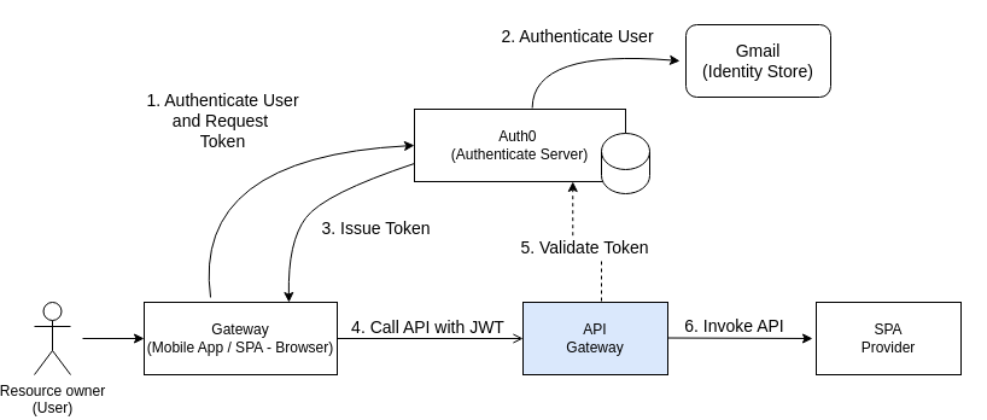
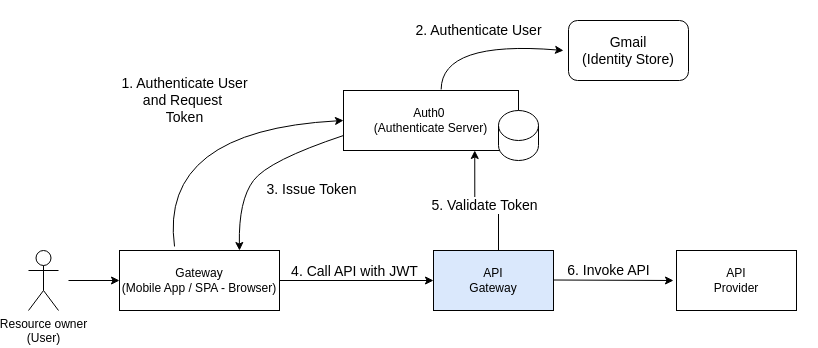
- <mxCell id="2" value="&lt;font style=&quot;font-size: 14px&quot;&gt;5. Validate Token&lt;/font&gt;" style="edgeStyle=orthogonalEdgeStyle;rounded=0;orthogonalLoop=1;jettySize=auto;html=1;entryX=0.75;entryY=1;entryDx=0;entryDy=0;exitX=0.5;exitY=0;exitDx=0;exitDy=0;dashed=1;" edge="1" parent="1" source="7" target="3"><mxGeometry relative="1" as="geometry"><mxPoint x="590" y="210" as="sourcePoint" /><Array as="points"><mxPoint x="490" y="205" /><mxPoint x="466" y="205" /></Array></mxGeometry></mxCell>
+ <mxCell id="2" value="&lt;font style=&quot;font-size: 14px&quot;&gt;5. Validate Token&lt;/font&gt;" style="edgeStyle=orthogonalEdgeStyle;rounded=0;orthogonalLoop=1;jettySize=auto;html=1;entryX=0.75;entryY=1;entryDx=0;entryDy=0;exitX=0.5;exitY=0;exitDx=0;exitDy=0;" edge="1" parent="1" source="7" target="3"><mxGeometry relative="1" as="geometry"><mxPoint x="590" y="210" as="sourcePoint" /><Array as="points"><mxPoint x="490" y="205" /><mxPoint x="466" y="205" /></Array></mxGeometry></mxCell>
- <mxCell id="13" value="" style="endArrow=open;html=1;rounded=0;entryX=0;entryY=0.5;entryDx=0;entryDy=0;exitX=1;exitY=0.5;exitDx=0;exitDy=0;" edge="1" parent="1" source="5" target="7"><mxGeometry width="50" height="50" relative="1" as="geometry"><mxPoint x="310" y="279.5" as="sourcePoint" /><mxPoint x="400" y="279.5" as="targetPoint" /></mxGeometry></mxCell>
+ <mxCell id="13" value="" style="endArrow=classic;html=1;rounded=0;entryX=0;entryY=0.5;entryDx=0;entryDy=0;exitX=1;exitY=0.5;exitDx=0;exitDy=0;" edge="1" parent="1" source="5" target="7"><mxGeometry width="50" height="50" relative="1" as="geometry"><mxPoint x="310" y="279.5" as="sourcePoint" /><mxPoint x="400" y="279.5" as="targetPoint" /></mxGeometry></mxCell>
- <mxCell id="15" value="SPA&lt;br&gt;Provider" style="rounded=0;whiteSpace=wrap;html=1;" vertex="1" parent="1"><mxGeometry x="668" y="250" width="120" height="60" as="geometry" /></mxCell>
+ <mxCell id="15" value="API&lt;br&gt;Provider" style="rounded=0;whiteSpace=wrap;html=1;" vertex="1" parent="1"><mxGeometry x="668" y="250" width="120" height="60" as="geometry" /></mxCell>
